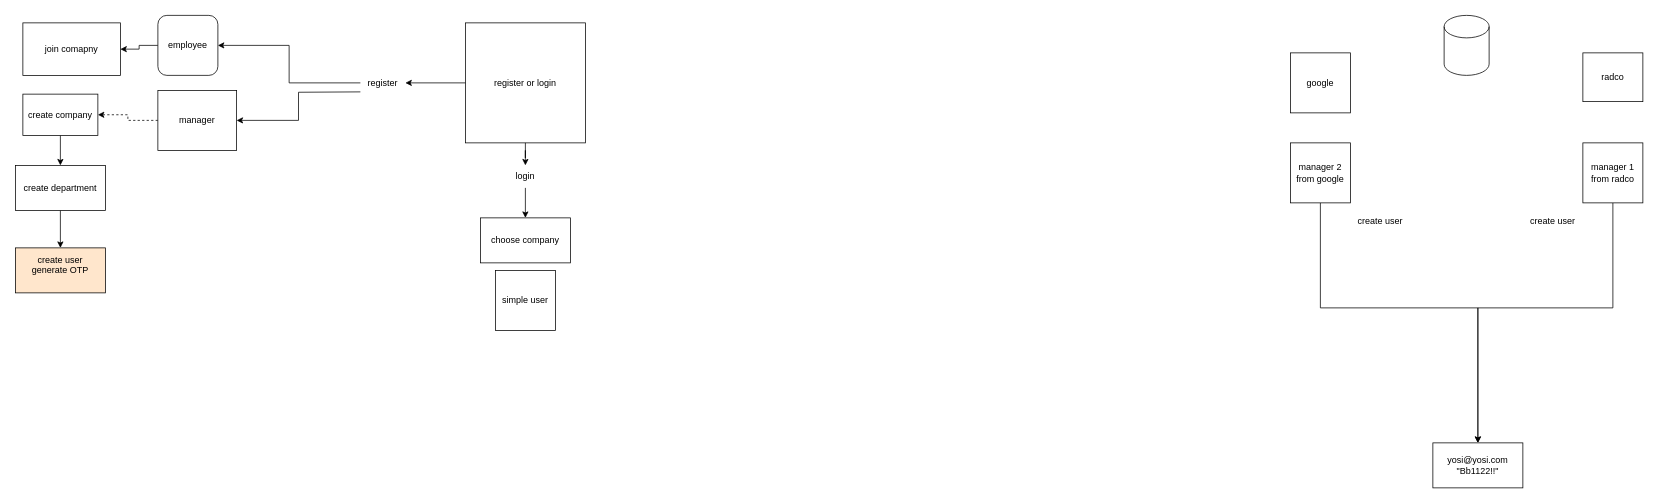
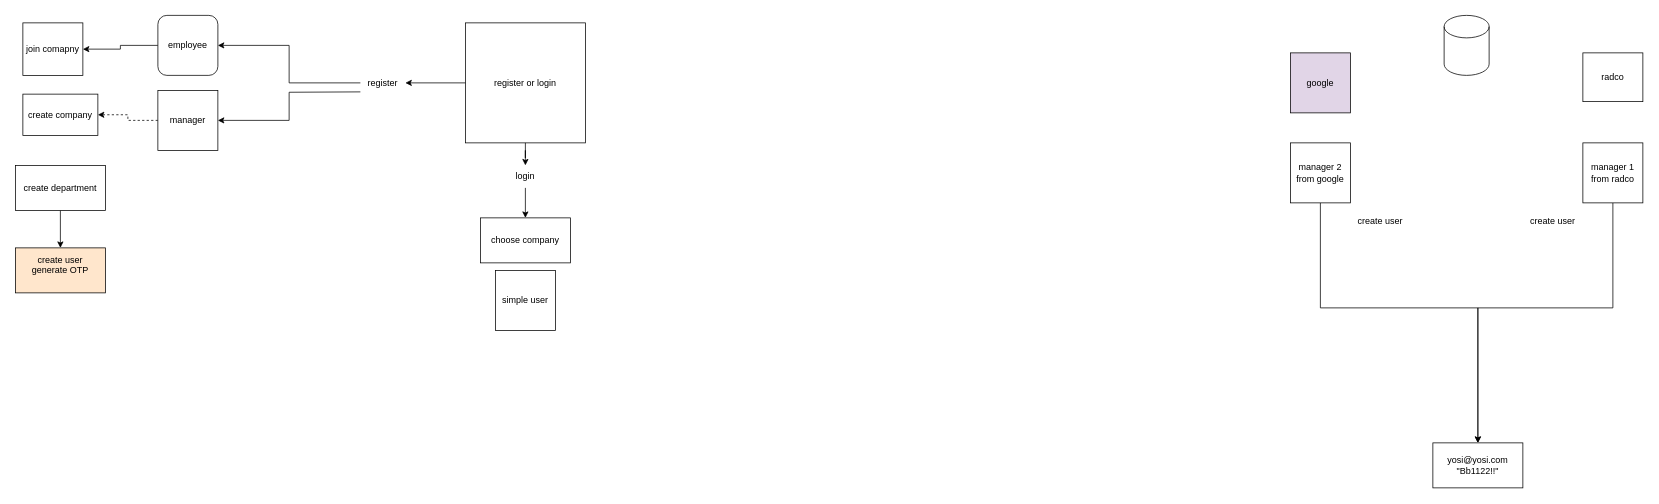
- <mxCell id="16" value="join comapny" style="whiteSpace=wrap;html=1;" vertex="1" parent="1"><mxGeometry x="30" y="30" width="130" height="70" as="geometry" /></mxCell>
+ <mxCell id="16" value="join comapny" style="whiteSpace=wrap;html=1;" vertex="1" parent="1"><mxGeometry x="30" y="30" width="80" height="70" as="geometry" /></mxCell>
- <mxCell id="28" value="google" style="whiteSpace=wrap;html=1;aspect=fixed;" vertex="1" parent="1"><mxGeometry x="1720" y="70" width="80" height="80" as="geometry" /></mxCell>
+ <mxCell id="28" value="google" style="whiteSpace=wrap;html=1;aspect=fixed;fillColor=#e1d5e7;" vertex="1" parent="1"><mxGeometry x="1720" y="70" width="80" height="80" as="geometry" /></mxCell>
- <mxCell id="14" value="manager" style="whiteSpace=wrap;html=1;aspect=fixed;strokeColor=default;" vertex="1" parent="1"><mxGeometry x="210" y="120" width="105" height="80" as="geometry" /></mxCell>
+ <mxCell id="14" value="manager" style="whiteSpace=wrap;html=1;aspect=fixed;strokeColor=default;" vertex="1" parent="1"><mxGeometry x="210" y="120" width="80" height="80" as="geometry" /></mxCell>
- <mxCell id="17" value="" style="edgeStyle=orthogonalEdgeStyle;rounded=0;orthogonalLoop=1;jettySize=auto;html=1;" edge="1" parent="1" source="18" target="20"><mxGeometry relative="1" as="geometry" /></mxCell>
